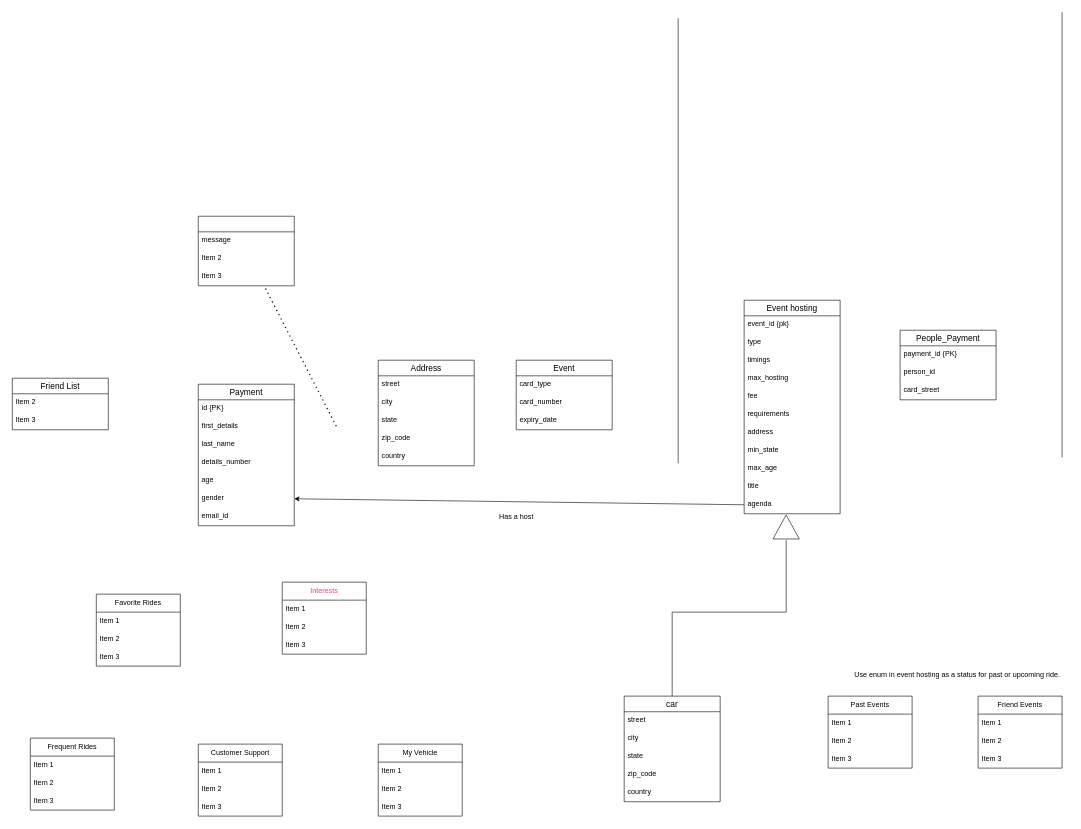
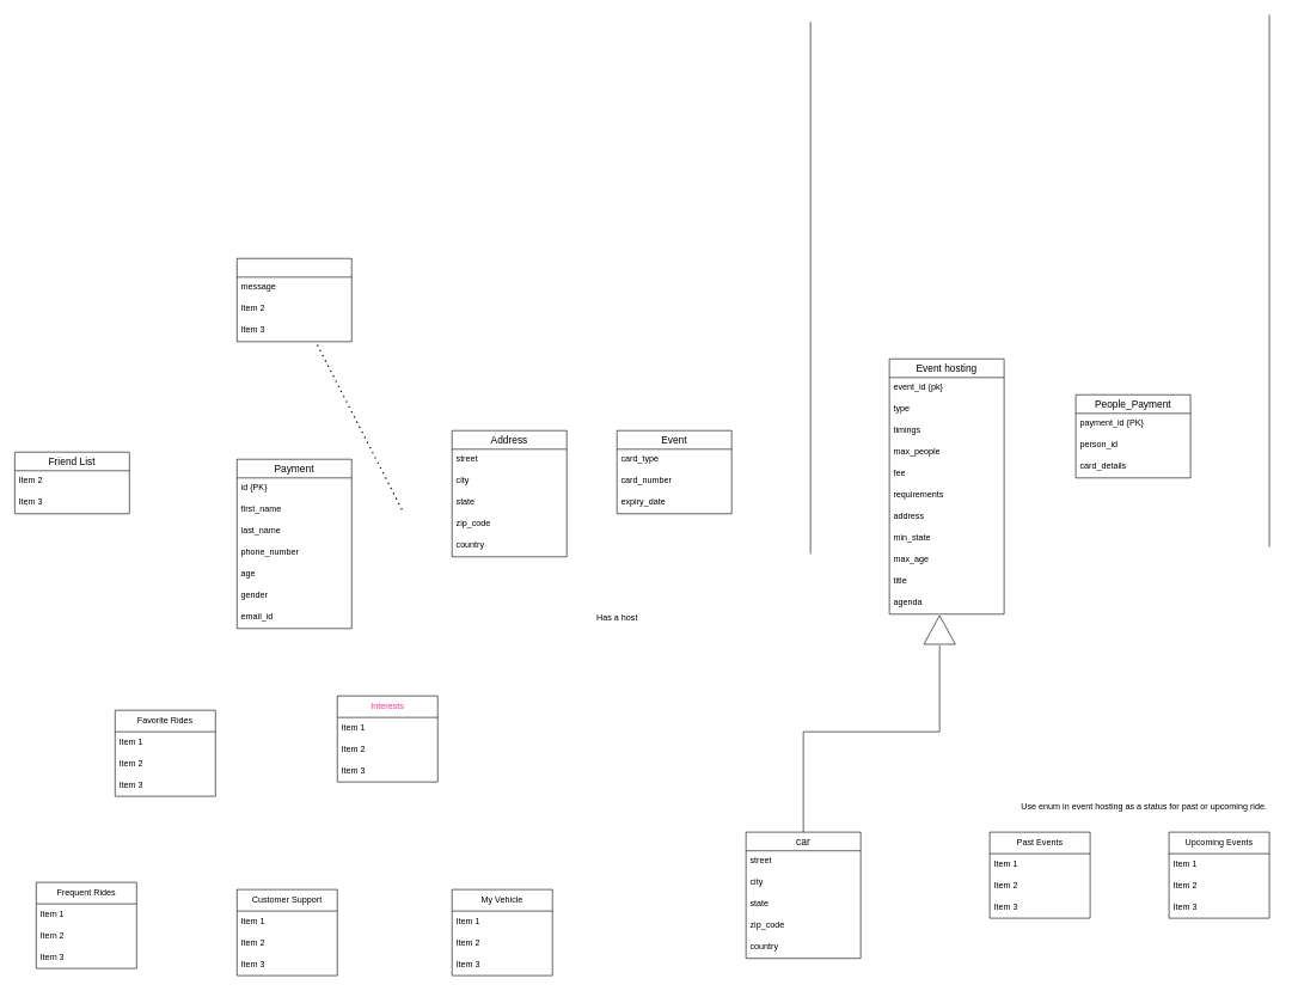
- <mxCell id="24" value="max_hosting" style="text;strokeColor=none;fillColor=none;spacingLeft=4;spacingRight=4;overflow=hidden;rotatable=0;points=[[0,0.5],[1,0.5]];portConstraint=eastwest;fontSize=12;" parent="20" vertex="1"><mxGeometry y="116" width="160" height="30" as="geometry" /></mxCell>
+ <mxCell id="24" value="max_people" style="text;strokeColor=none;fillColor=none;spacingLeft=4;spacingRight=4;overflow=hidden;rotatable=0;points=[[0,0.5],[1,0.5]];portConstraint=eastwest;fontSize=12;" parent="20" vertex="1"><mxGeometry y="116" width="160" height="30" as="geometry" /></mxCell>
- <mxCell id="44" value="card_street" style="text;strokeColor=none;fillColor=none;spacingLeft=4;spacingRight=4;overflow=hidden;rotatable=0;points=[[0,0.5],[1,0.5]];portConstraint=eastwest;fontSize=12;" parent="41" vertex="1"><mxGeometry y="86" width="160" height="30" as="geometry" /></mxCell>
+ <mxCell id="44" value="card_details" style="text;strokeColor=none;fillColor=none;spacingLeft=4;spacingRight=4;overflow=hidden;rotatable=0;points=[[0,0.5],[1,0.5]];portConstraint=eastwest;fontSize=12;" parent="41" vertex="1"><mxGeometry y="86" width="160" height="30" as="geometry" /></mxCell>
- <mxCell id="4" value="first_details" style="text;strokeColor=none;fillColor=none;spacingLeft=4;spacingRight=4;overflow=hidden;rotatable=0;points=[[0,0.5],[1,0.5]];portConstraint=eastwest;fontSize=12;" parent="2" vertex="1"><mxGeometry y="56" width="160" height="30" as="geometry" /></mxCell>
+ <mxCell id="4" value="first_name" style="text;strokeColor=none;fillColor=none;spacingLeft=4;spacingRight=4;overflow=hidden;rotatable=0;points=[[0,0.5],[1,0.5]];portConstraint=eastwest;fontSize=12;" parent="2" vertex="1"><mxGeometry y="56" width="160" height="30" as="geometry" /></mxCell>
- <mxCell id="6" value="details_number        " style="text;strokeColor=none;fillColor=none;spacingLeft=4;spacingRight=4;overflow=hidden;rotatable=0;points=[[0,0.5],[1,0.5]];portConstraint=eastwest;fontSize=12;" parent="2" vertex="1"><mxGeometry y="116" width="160" height="30" as="geometry" /></mxCell>
+ <mxCell id="6" value="phone_number        " style="text;strokeColor=none;fillColor=none;spacingLeft=4;spacingRight=4;overflow=hidden;rotatable=0;points=[[0,0.5],[1,0.5]];portConstraint=eastwest;fontSize=12;" parent="2" vertex="1"><mxGeometry y="116" width="160" height="30" as="geometry" /></mxCell>
- <mxCell id="52" value="" style="endArrow=classic;html=1;rounded=0;exitX=0;exitY=0.5;exitDx=0;exitDy=0;entryX=1;entryY=0.5;entryDx=0;entryDy=0;" edge="1" parent="1" source="31" target="8"><mxGeometry width="50" height="50" relative="1" as="geometry"><mxPoint x="1130" y="700" as="sourcePoint" /><mxPoint x="1180" y="650" as="targetPoint" /></mxGeometry></mxCell>
- <mxCell id="68" value="Friend Events" style="swimlane;fontStyle=0;childLayout=stackLayout;horizontal=1;startSize=30;horizontalStack=0;resizeParent=1;resizeParentMax=0;resizeLast=0;collapsible=1;marginBottom=0;whiteSpace=wrap;html=1;" vertex="1" parent="1"><mxGeometry x="1630" y="1160" width="140" height="120" as="geometry" /></mxCell>
+ <mxCell id="68" value="Upcoming Events" style="swimlane;fontStyle=0;childLayout=stackLayout;horizontal=1;startSize=30;horizontalStack=0;resizeParent=1;resizeParentMax=0;resizeLast=0;collapsible=1;marginBottom=0;whiteSpace=wrap;html=1;" vertex="1" parent="1"><mxGeometry x="1630" y="1160" width="140" height="120" as="geometry" /></mxCell>
